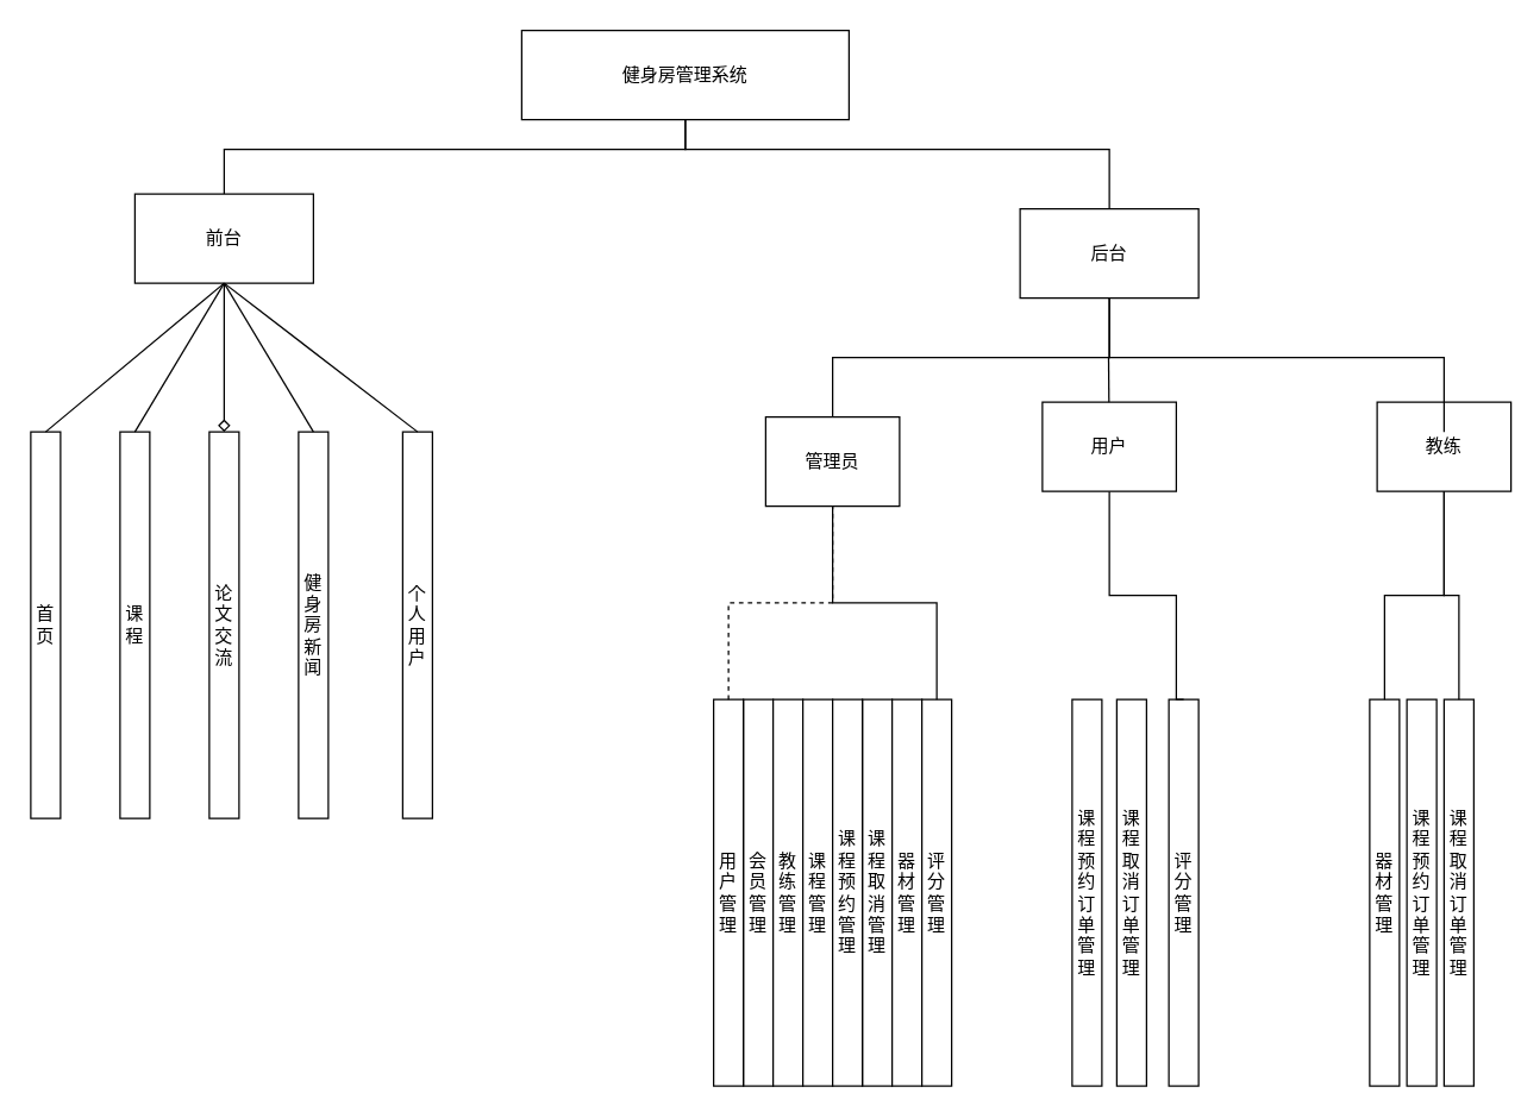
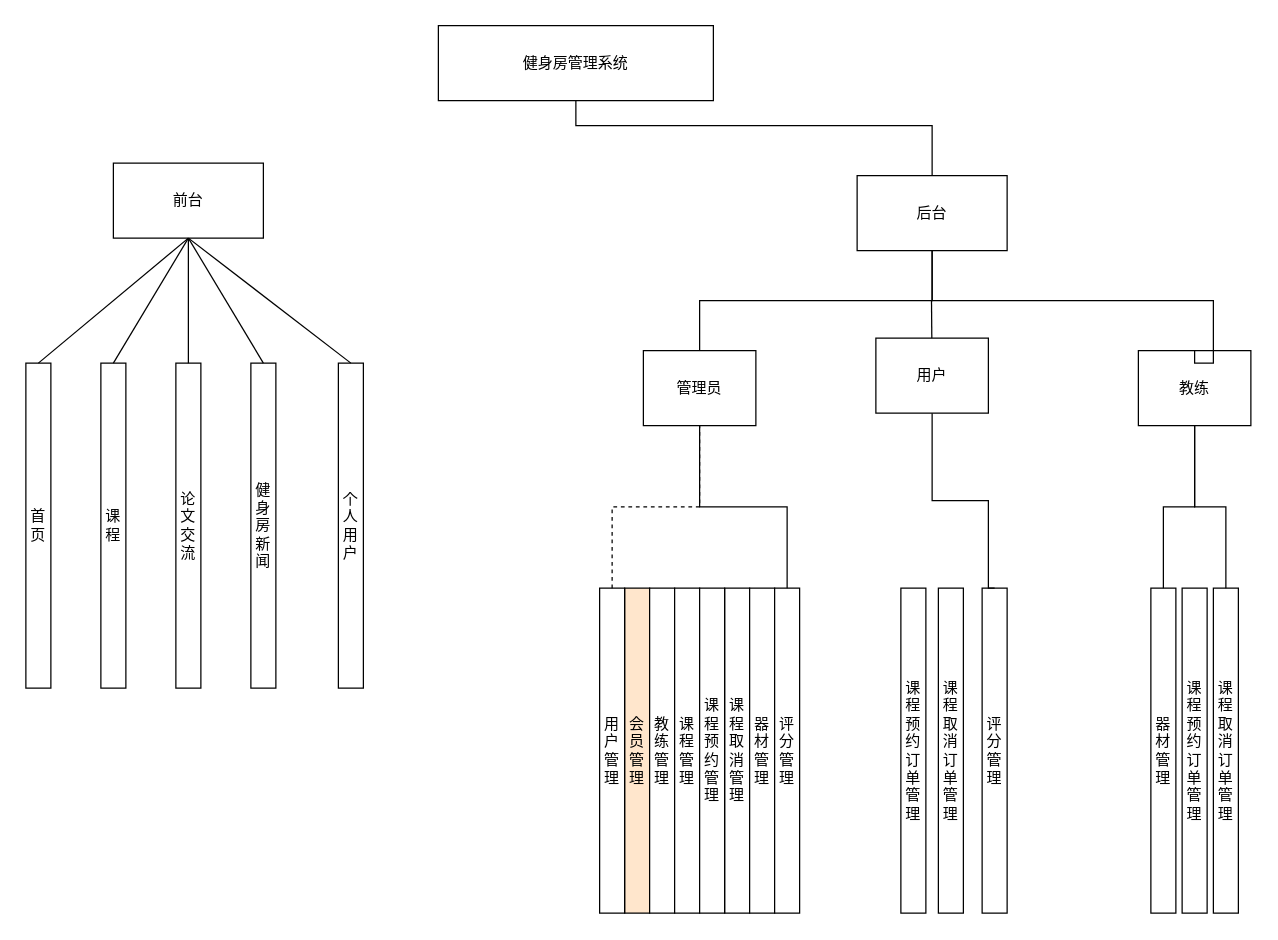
- <mxCell id="2" style="edgeStyle=orthogonalEdgeStyle;rounded=0;orthogonalLoop=1;jettySize=auto;html=1;endArrow=none;endFill=0;" parent="1" source="3" target="4" edge="1"><mxGeometry relative="1" as="geometry"><mxPoint x="460" y="110" as="targetPoint" /><Array as="points"><mxPoint x="460" y="100" /><mxPoint x="150" y="100" /></Array></mxGeometry></mxCell>
- <mxCell id="14" value="" style="endArrow=diamond;html=1;rounded=0;exitX=0.5;exitY=1;exitDx=0;exitDy=0;entryX=0.5;entryY=0;entryDx=0;entryDy=0;endFill=0;" parent="1" source="4" target="9" edge="1"><mxGeometry width="50" height="50" relative="1" as="geometry"><mxPoint x="460" y="340" as="sourcePoint" /><mxPoint x="510" y="290" as="targetPoint" /></mxGeometry></mxCell>
+ <mxCell id="14" value="" style="endArrow=none;html=1;rounded=0;exitX=0.5;exitY=1;exitDx=0;exitDy=0;entryX=0.5;entryY=0;entryDx=0;entryDy=0;endFill=0;" parent="1" source="4" target="9" edge="1"><mxGeometry width="50" height="50" relative="1" as="geometry"><mxPoint x="460" y="340" as="sourcePoint" /><mxPoint x="510" y="290" as="targetPoint" /></mxGeometry></mxCell>
- <mxCell id="18" value="教练" style="rounded=0;whiteSpace=wrap;html=1;" parent="1" vertex="1"><mxGeometry x="925" y="270" width="90" height="60" as="geometry" /></mxCell>
+ <mxCell id="18" value="教练" style="rounded=0;whiteSpace=wrap;html=1;" parent="1" vertex="1"><mxGeometry x="910" y="280" width="90" height="60" as="geometry" /></mxCell>
- <mxCell id="19" value="会员管理" style="rounded=0;whiteSpace=wrap;html=1;" parent="1" vertex="1"><mxGeometry x="499" y="470" width="20" height="260" as="geometry" /></mxCell>
+ <mxCell id="19" value="会员管理" style="rounded=0;whiteSpace=wrap;html=1;fillColor=#ffe6cc;" parent="1" vertex="1"><mxGeometry x="499" y="470" width="20" height="260" as="geometry" /></mxCell>
